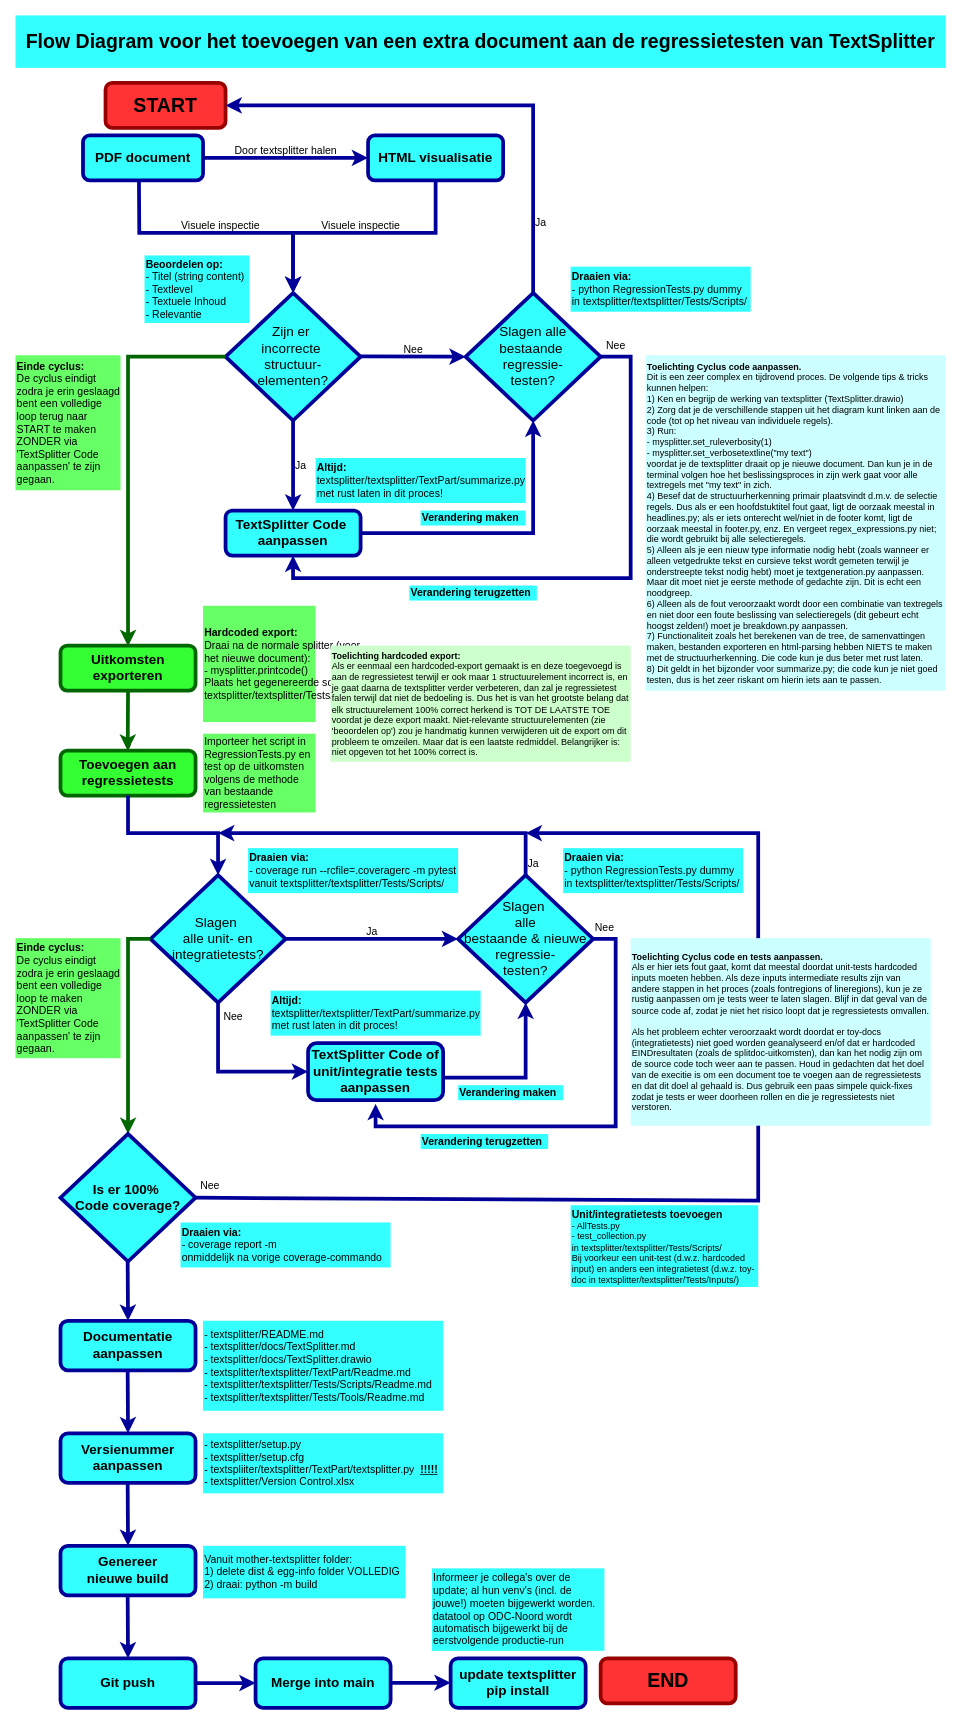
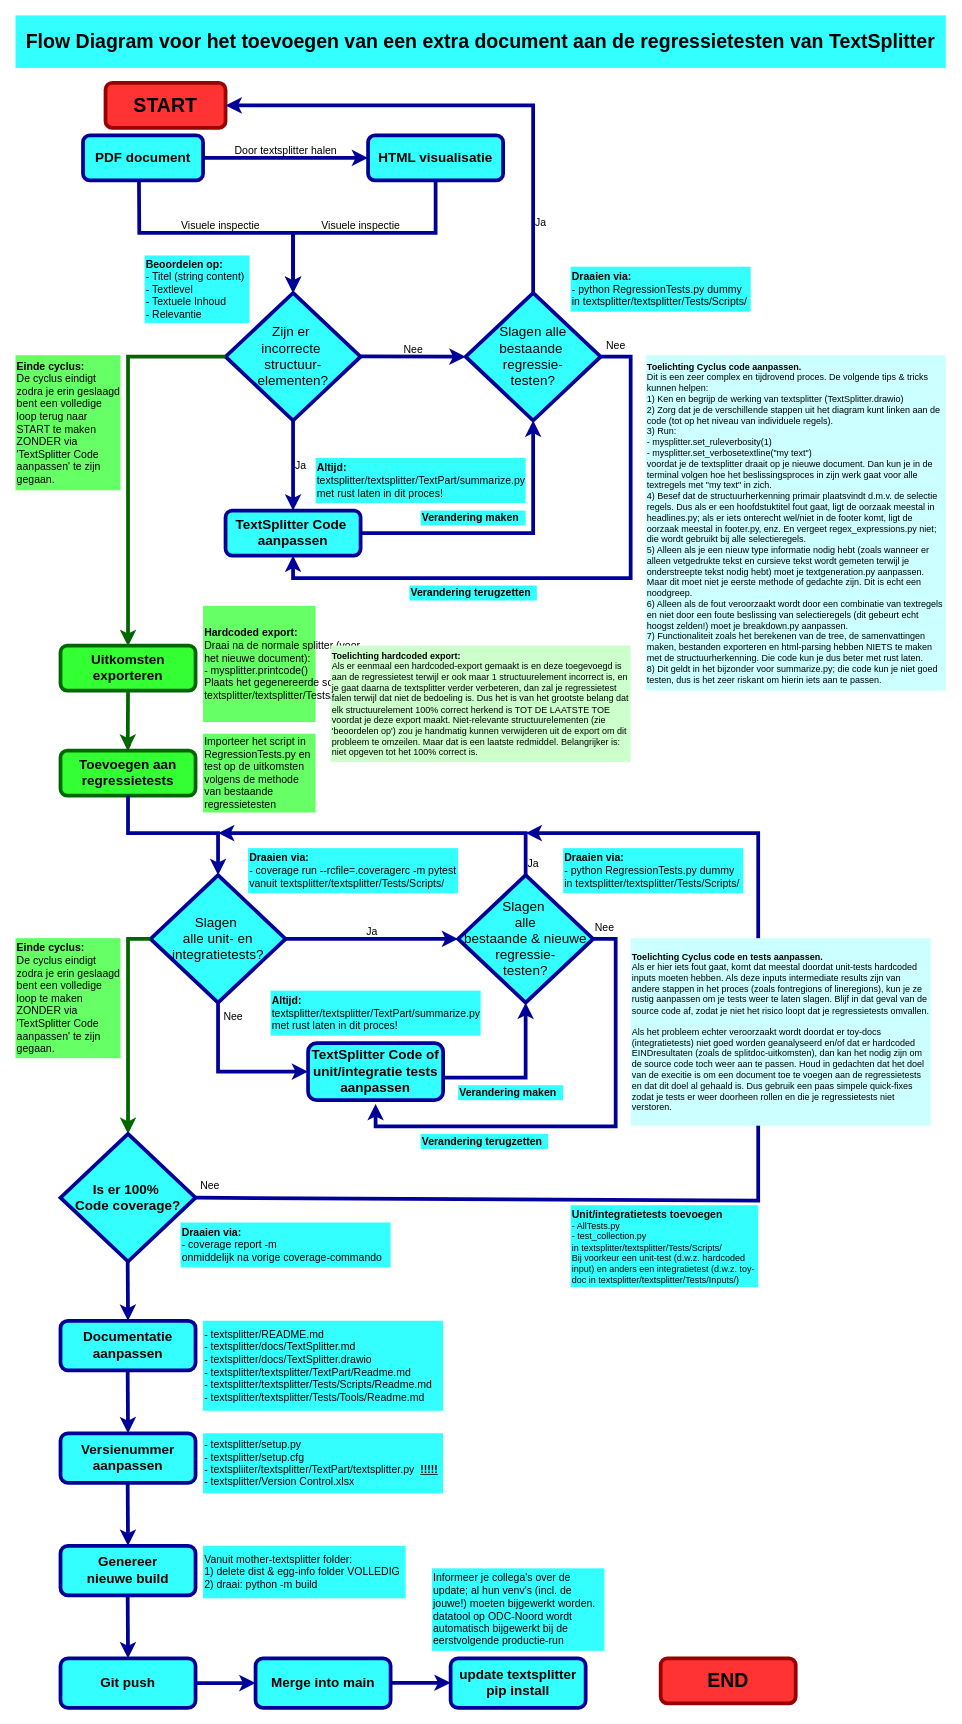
- <mxCell id="66" value="&lt;b&gt;&lt;font style=&quot;font-size: 26px;&quot;&gt;END&lt;/font&gt;&lt;/b&gt;" style="rounded=1;whiteSpace=wrap;html=1;strokeColor=#990000;fillColor=#FF3333;strokeWidth=5;" vertex="1" parent="1"><mxGeometry x="800" y="2210" width="180" height="60" as="geometry" /></mxCell>
+ <mxCell id="66" value="&lt;b&gt;&lt;font style=&quot;font-size: 26px;&quot;&gt;END&lt;/font&gt;&lt;/b&gt;" style="rounded=1;whiteSpace=wrap;html=1;strokeColor=#990000;fillColor=#FF3333;strokeWidth=5;" vertex="1" parent="1"><mxGeometry x="880" y="2210" width="180" height="60" as="geometry" /></mxCell>
